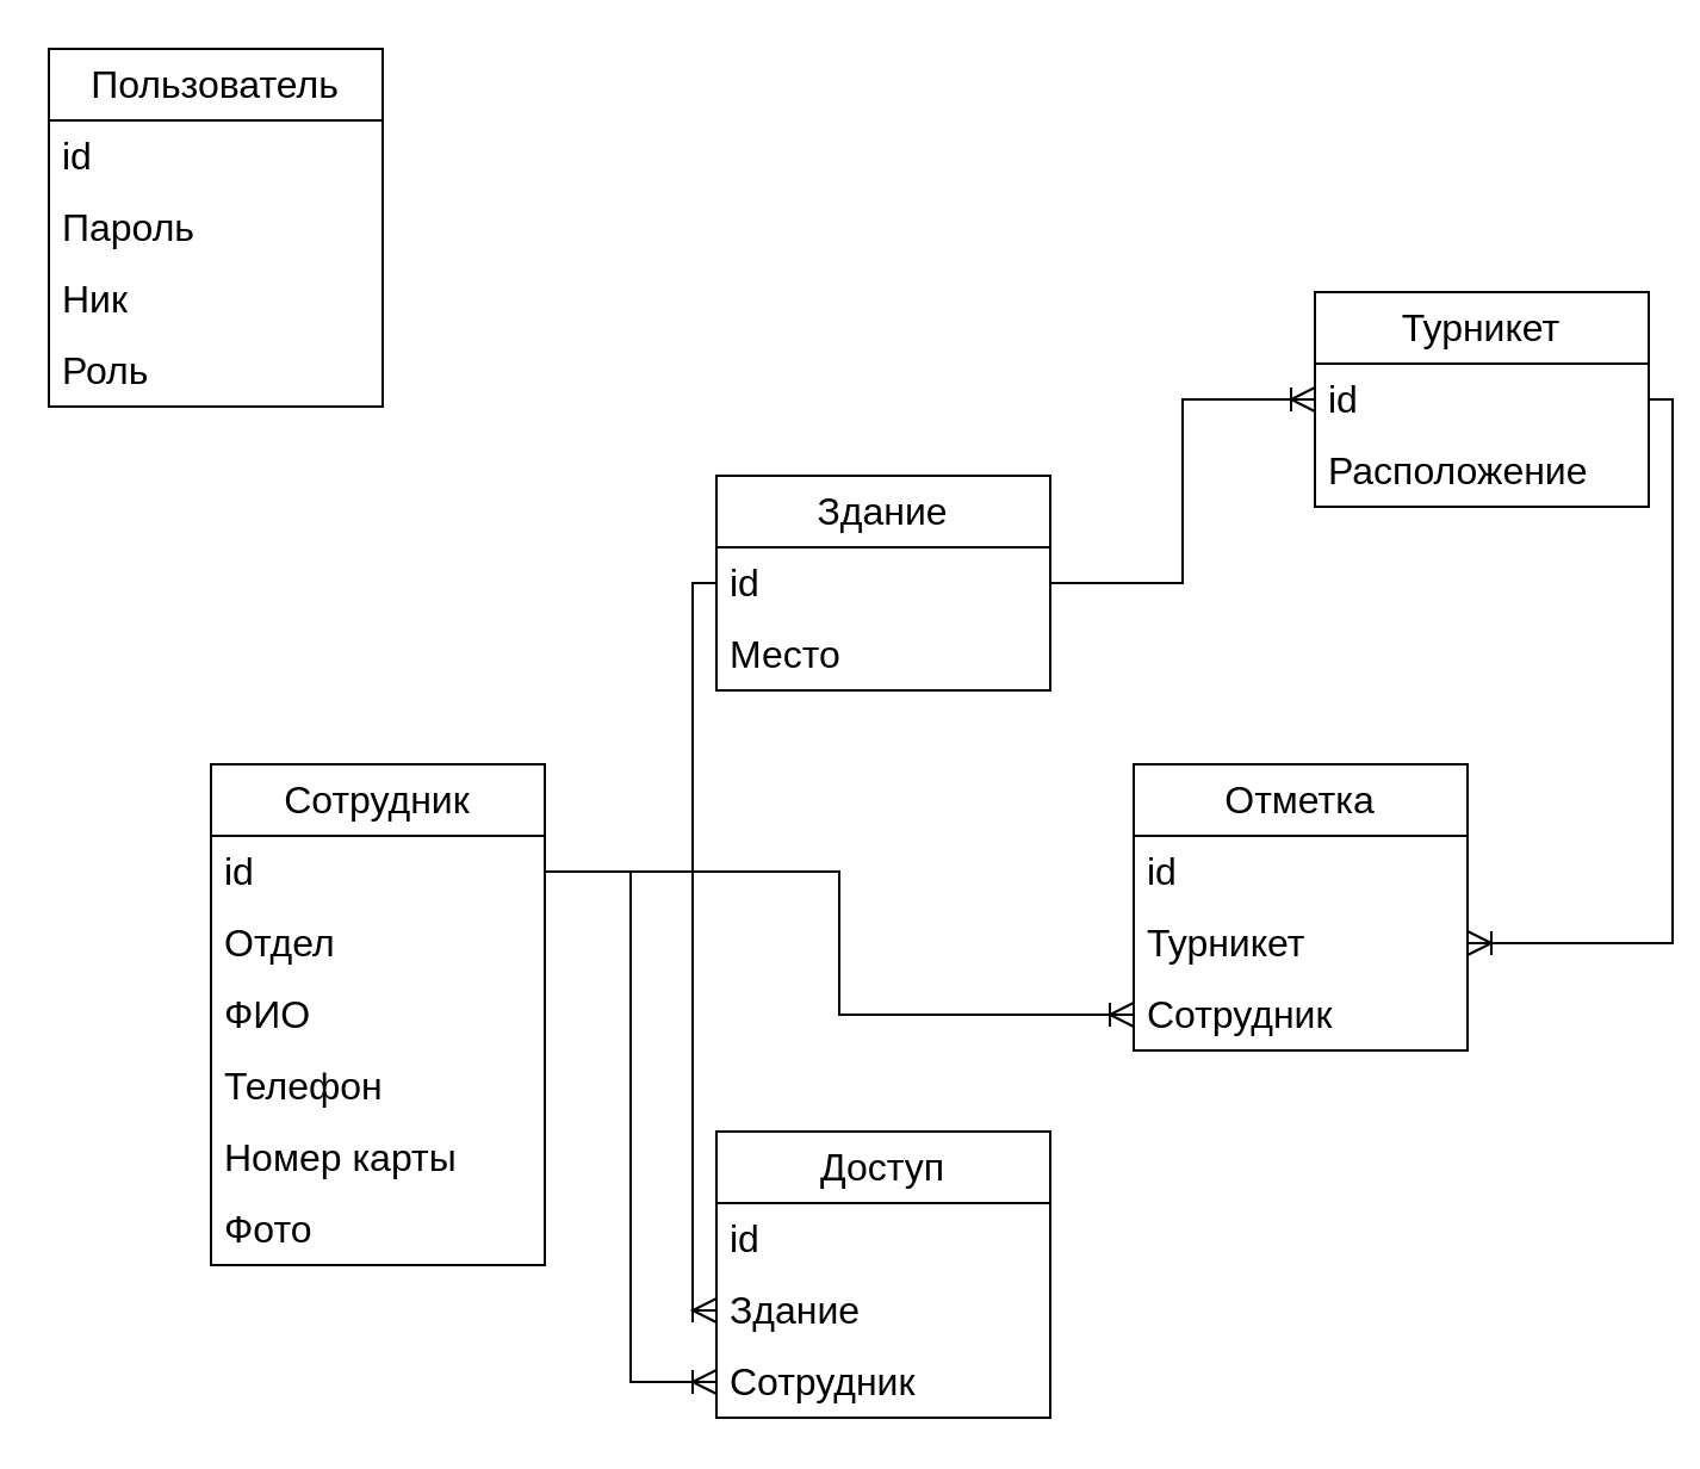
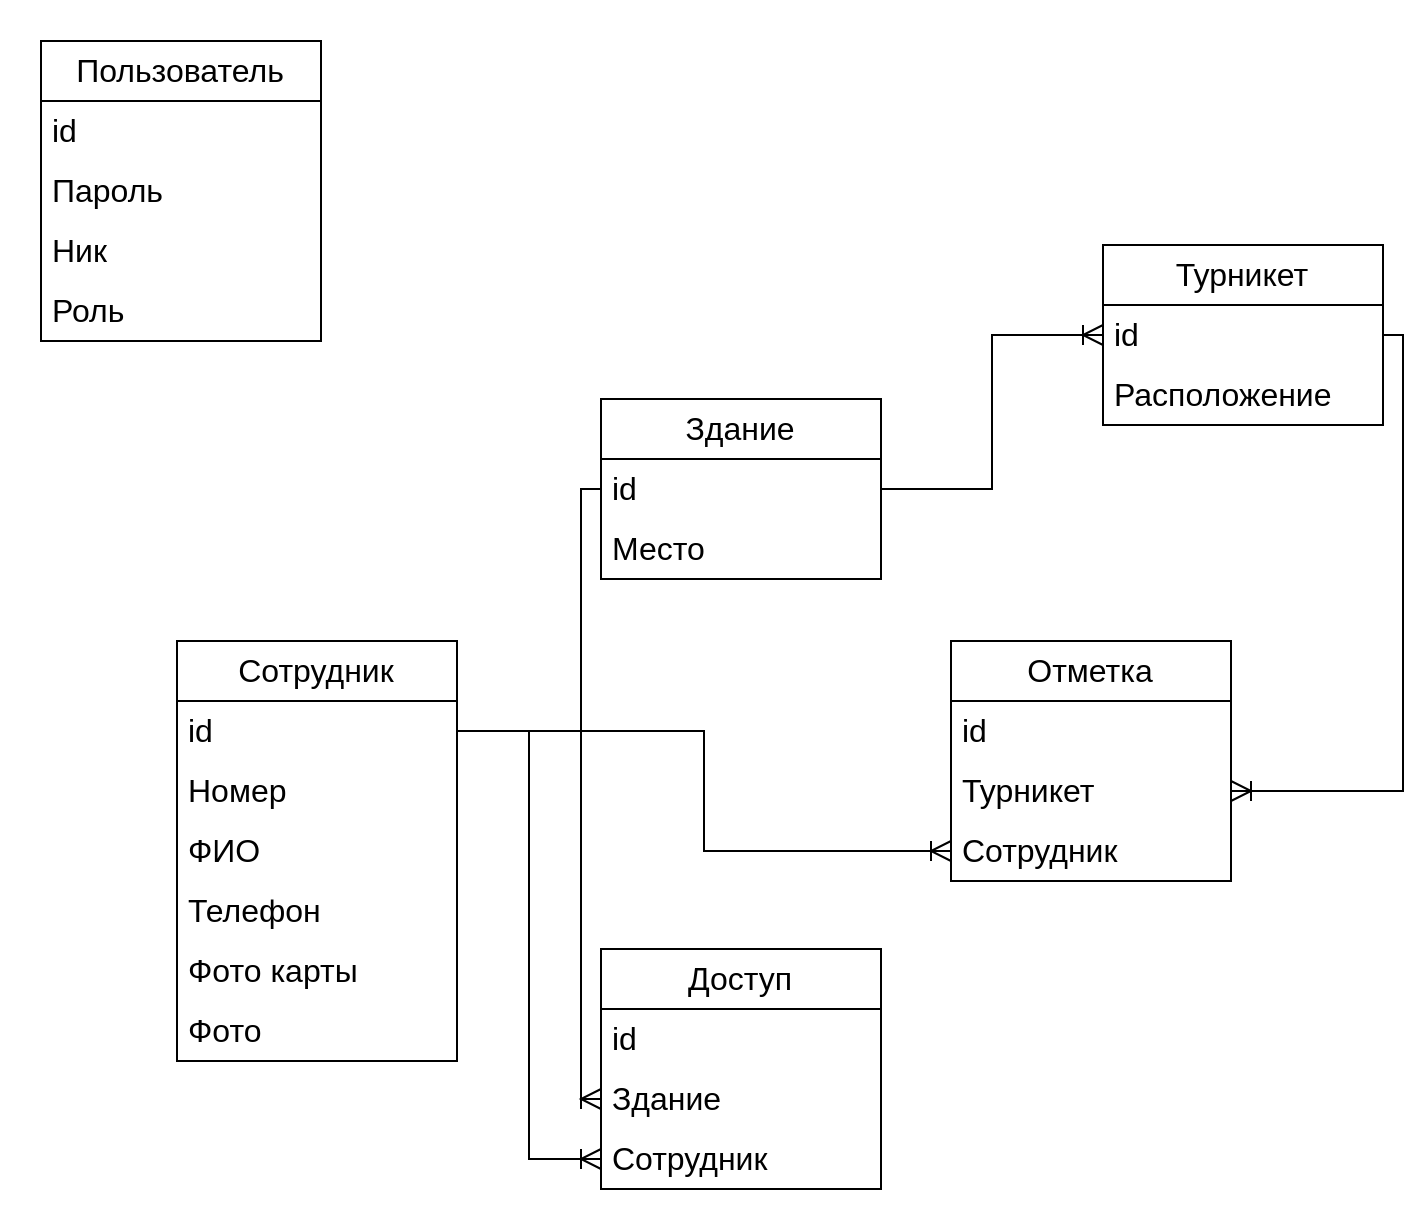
- <mxCell id="9" value="Отдел" style="text;strokeColor=none;fillColor=none;align=left;verticalAlign=middle;spacingLeft=4;spacingRight=4;overflow=hidden;points=[[0,0.5],[1,0.5]];portConstraint=eastwest;rotatable=0;whiteSpace=wrap;html=1;fontSize=16;" parent="7" vertex="1"><mxGeometry y="60" width="140" height="30" as="geometry" /></mxCell>
+ <mxCell id="9" value="Номер" style="text;strokeColor=none;fillColor=none;align=left;verticalAlign=middle;spacingLeft=4;spacingRight=4;overflow=hidden;points=[[0,0.5],[1,0.5]];portConstraint=eastwest;rotatable=0;whiteSpace=wrap;html=1;fontSize=16;" parent="7" vertex="1"><mxGeometry y="60" width="140" height="30" as="geometry" /></mxCell>
- <mxCell id="12" value="Номер карты" style="text;strokeColor=none;fillColor=none;align=left;verticalAlign=middle;spacingLeft=4;spacingRight=4;overflow=hidden;points=[[0,0.5],[1,0.5]];portConstraint=eastwest;rotatable=0;whiteSpace=wrap;html=1;fontSize=16;" parent="7" vertex="1"><mxGeometry y="150" width="140" height="30" as="geometry" /></mxCell>
+ <mxCell id="12" value="Фото карты" style="text;strokeColor=none;fillColor=none;align=left;verticalAlign=middle;spacingLeft=4;spacingRight=4;overflow=hidden;points=[[0,0.5],[1,0.5]];portConstraint=eastwest;rotatable=0;whiteSpace=wrap;html=1;fontSize=16;" parent="7" vertex="1"><mxGeometry y="150" width="140" height="30" as="geometry" /></mxCell>
